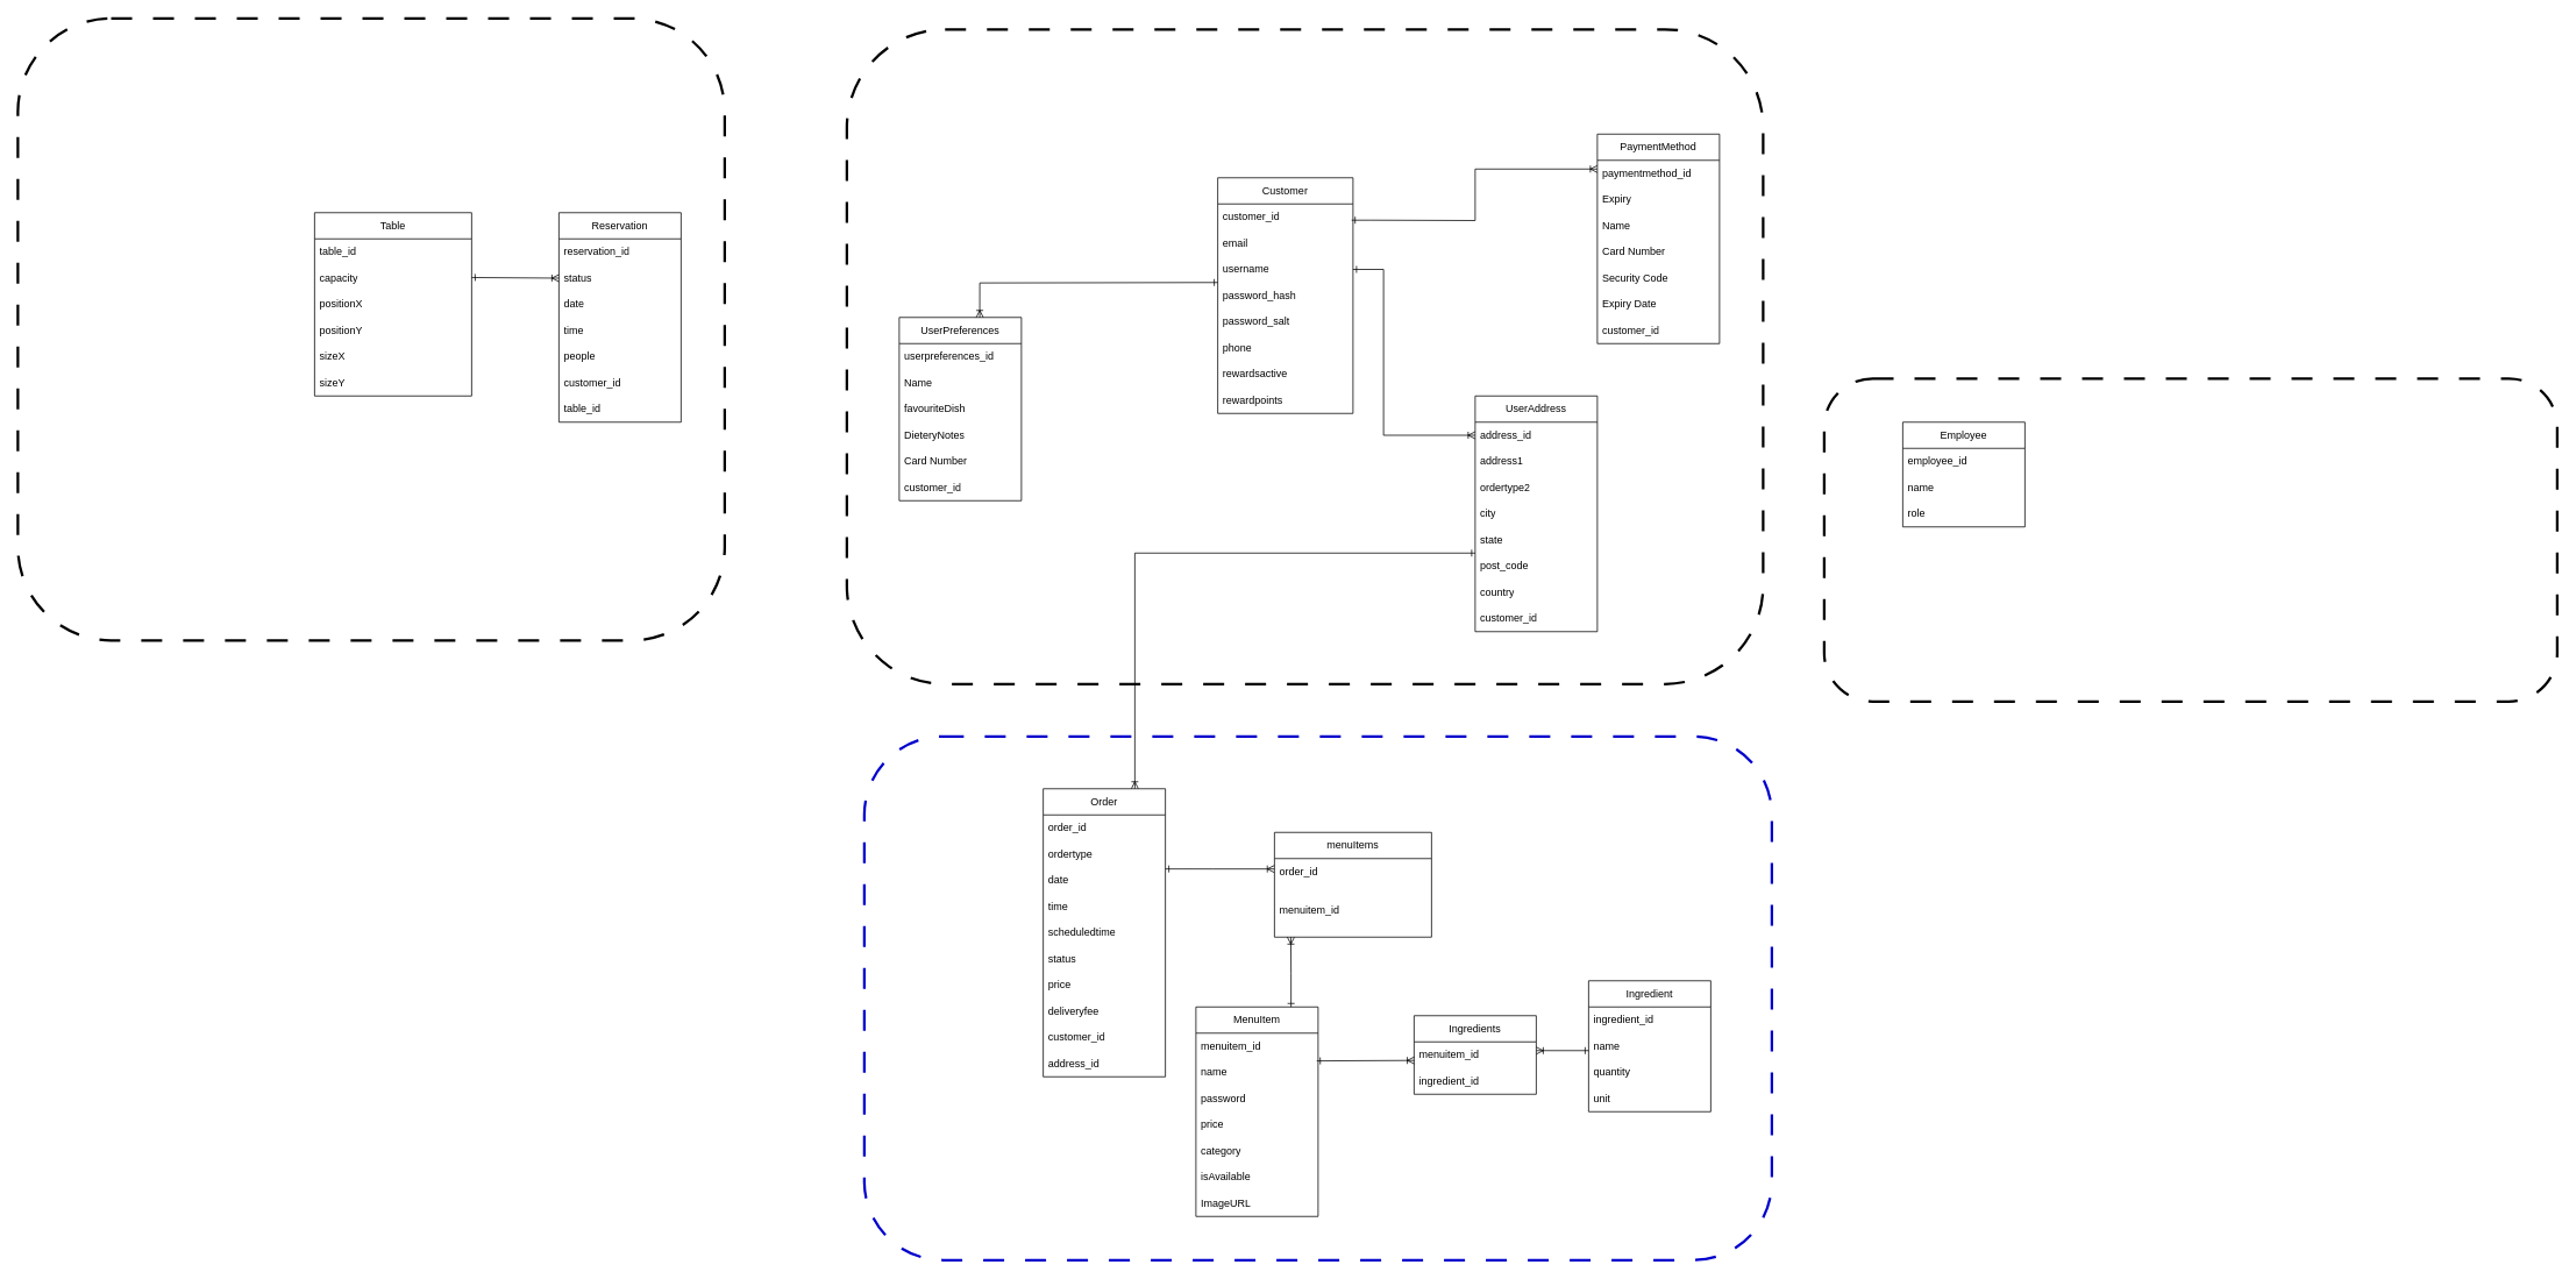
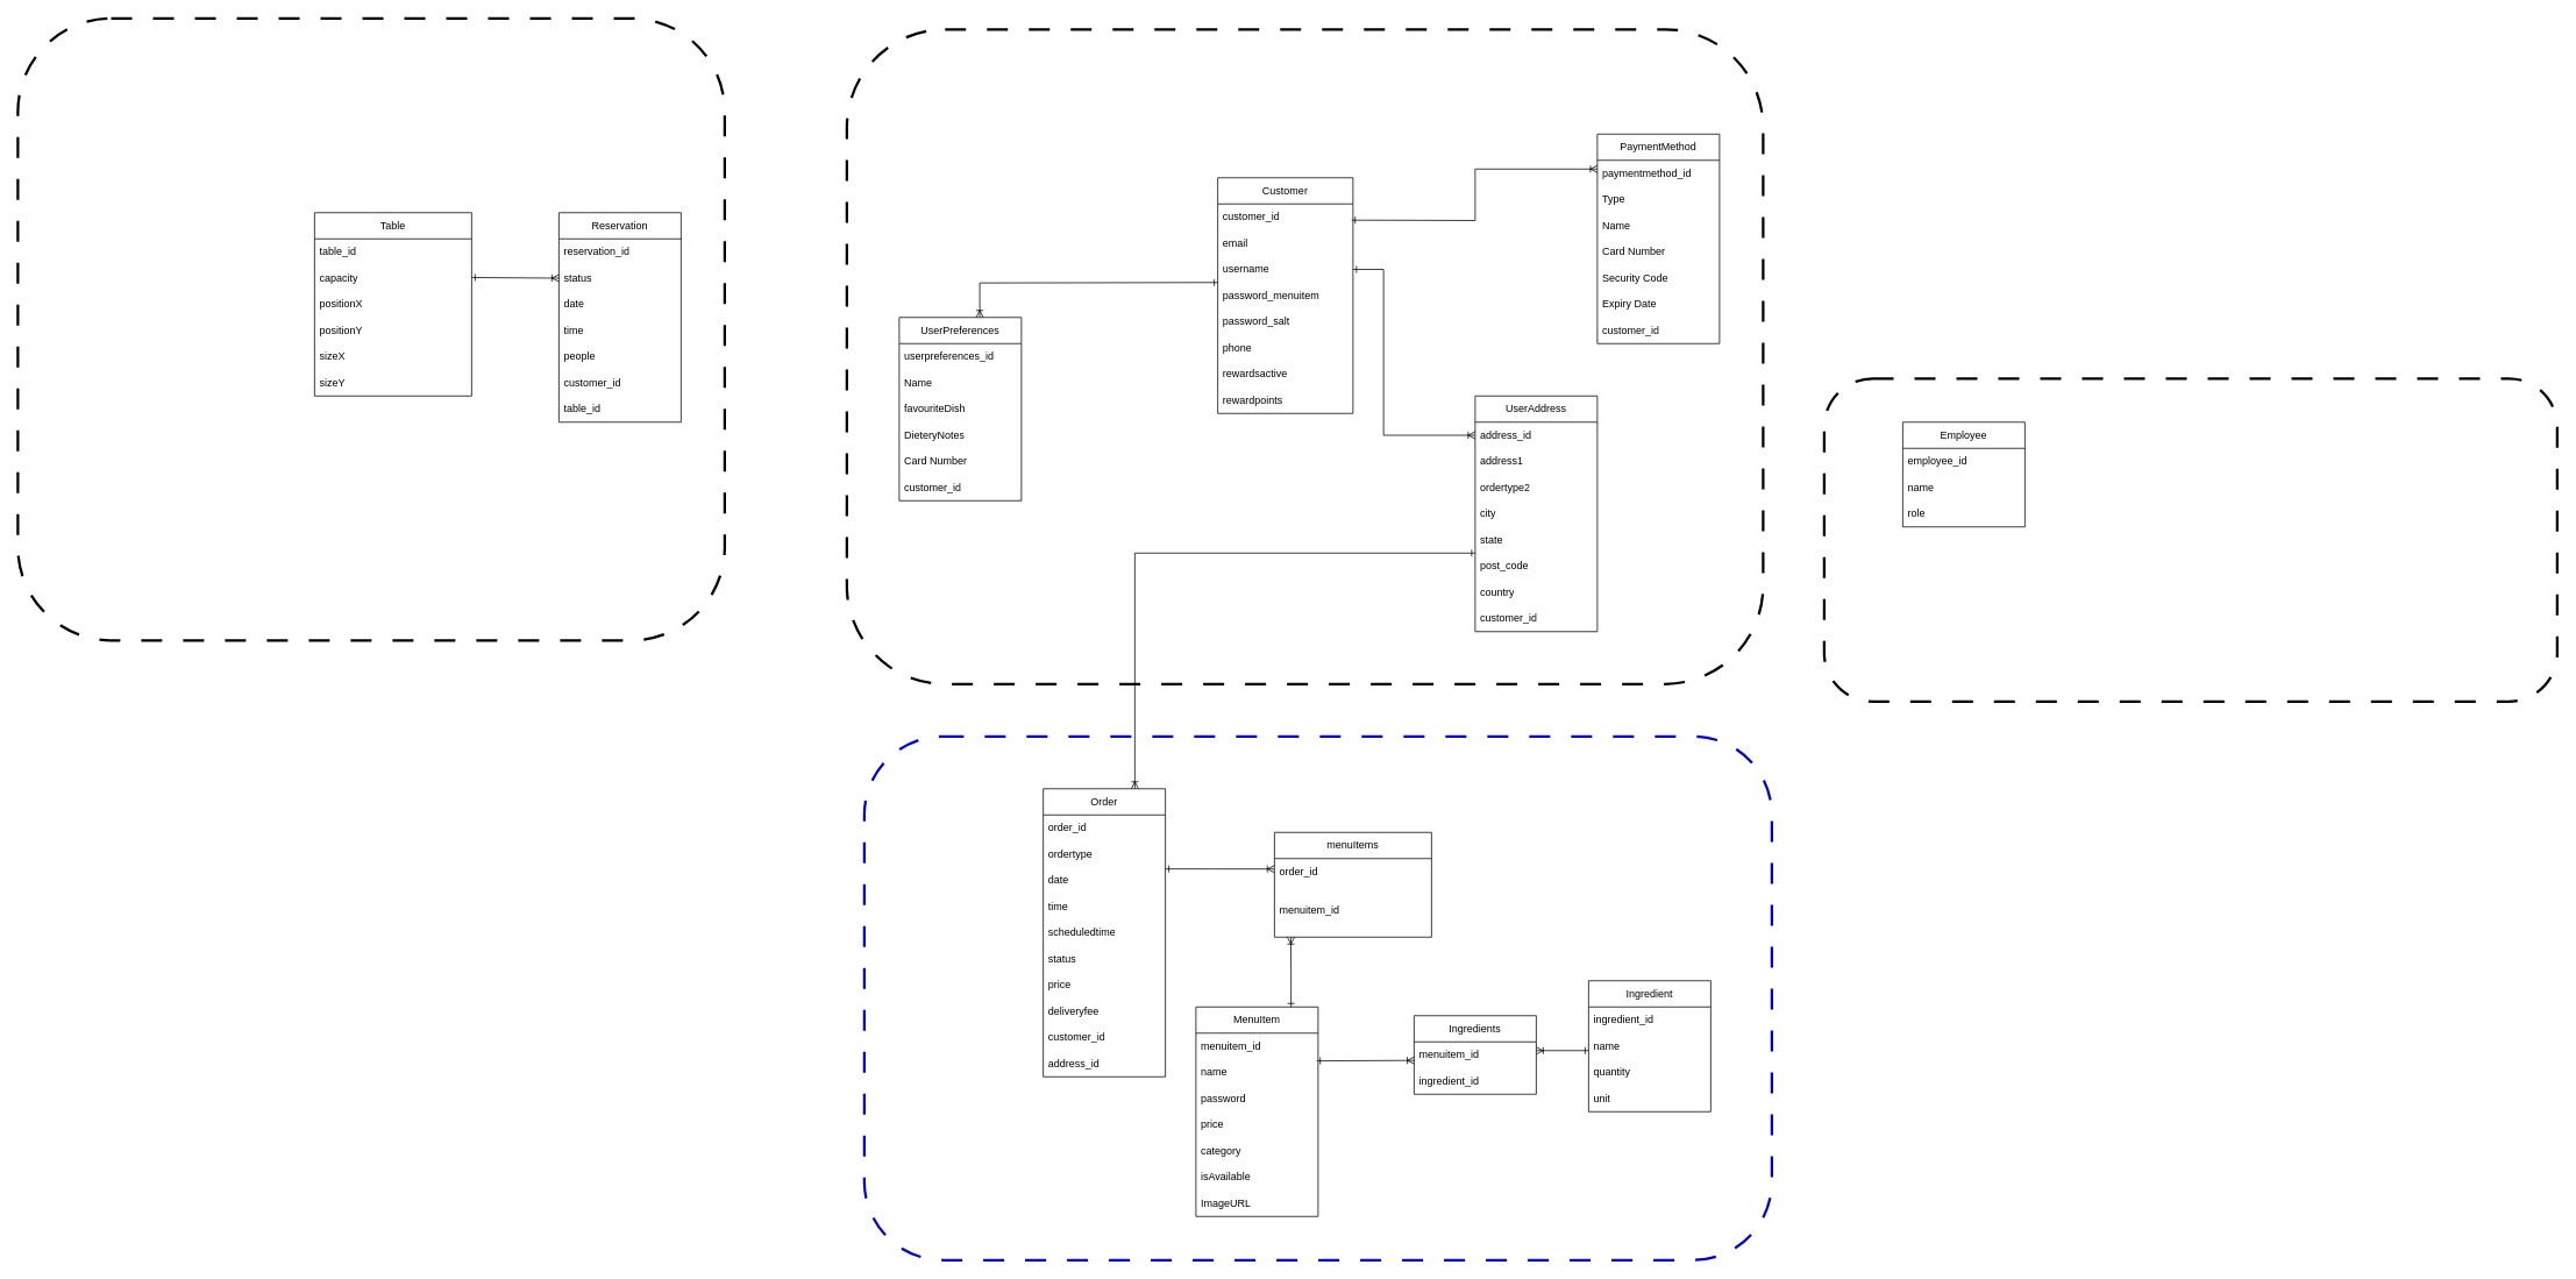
- <mxCell id="54" value="Expiry" style="text;strokeColor=none;fillColor=none;align=left;verticalAlign=middle;spacingLeft=4;spacingRight=4;overflow=hidden;points=[[0,0.5],[1,0.5]];portConstraint=eastwest;rotatable=0;whiteSpace=wrap;html=1;" parent="52" vertex="1"><mxGeometry y="60" width="140" height="30" as="geometry" /></mxCell>
+ <mxCell id="54" value="Type" style="text;strokeColor=none;fillColor=none;align=left;verticalAlign=middle;spacingLeft=4;spacingRight=4;overflow=hidden;points=[[0,0.5],[1,0.5]];portConstraint=eastwest;rotatable=0;whiteSpace=wrap;html=1;" parent="52" vertex="1"><mxGeometry y="60" width="140" height="30" as="geometry" /></mxCell>
- <mxCell id="26" value="password_hash" style="text;strokeColor=none;fillColor=none;align=left;verticalAlign=middle;spacingLeft=4;spacingRight=4;overflow=hidden;points=[[0,0.5],[1,0.5]];portConstraint=eastwest;rotatable=0;whiteSpace=wrap;html=1;" parent="22" vertex="1"><mxGeometry y="120" width="155" height="30" as="geometry" /></mxCell>
+ <mxCell id="26" value="password_menuitem" style="text;strokeColor=none;fillColor=none;align=left;verticalAlign=middle;spacingLeft=4;spacingRight=4;overflow=hidden;points=[[0,0.5],[1,0.5]];portConstraint=eastwest;rotatable=0;whiteSpace=wrap;html=1;" parent="22" vertex="1"><mxGeometry y="120" width="155" height="30" as="geometry" /></mxCell>
